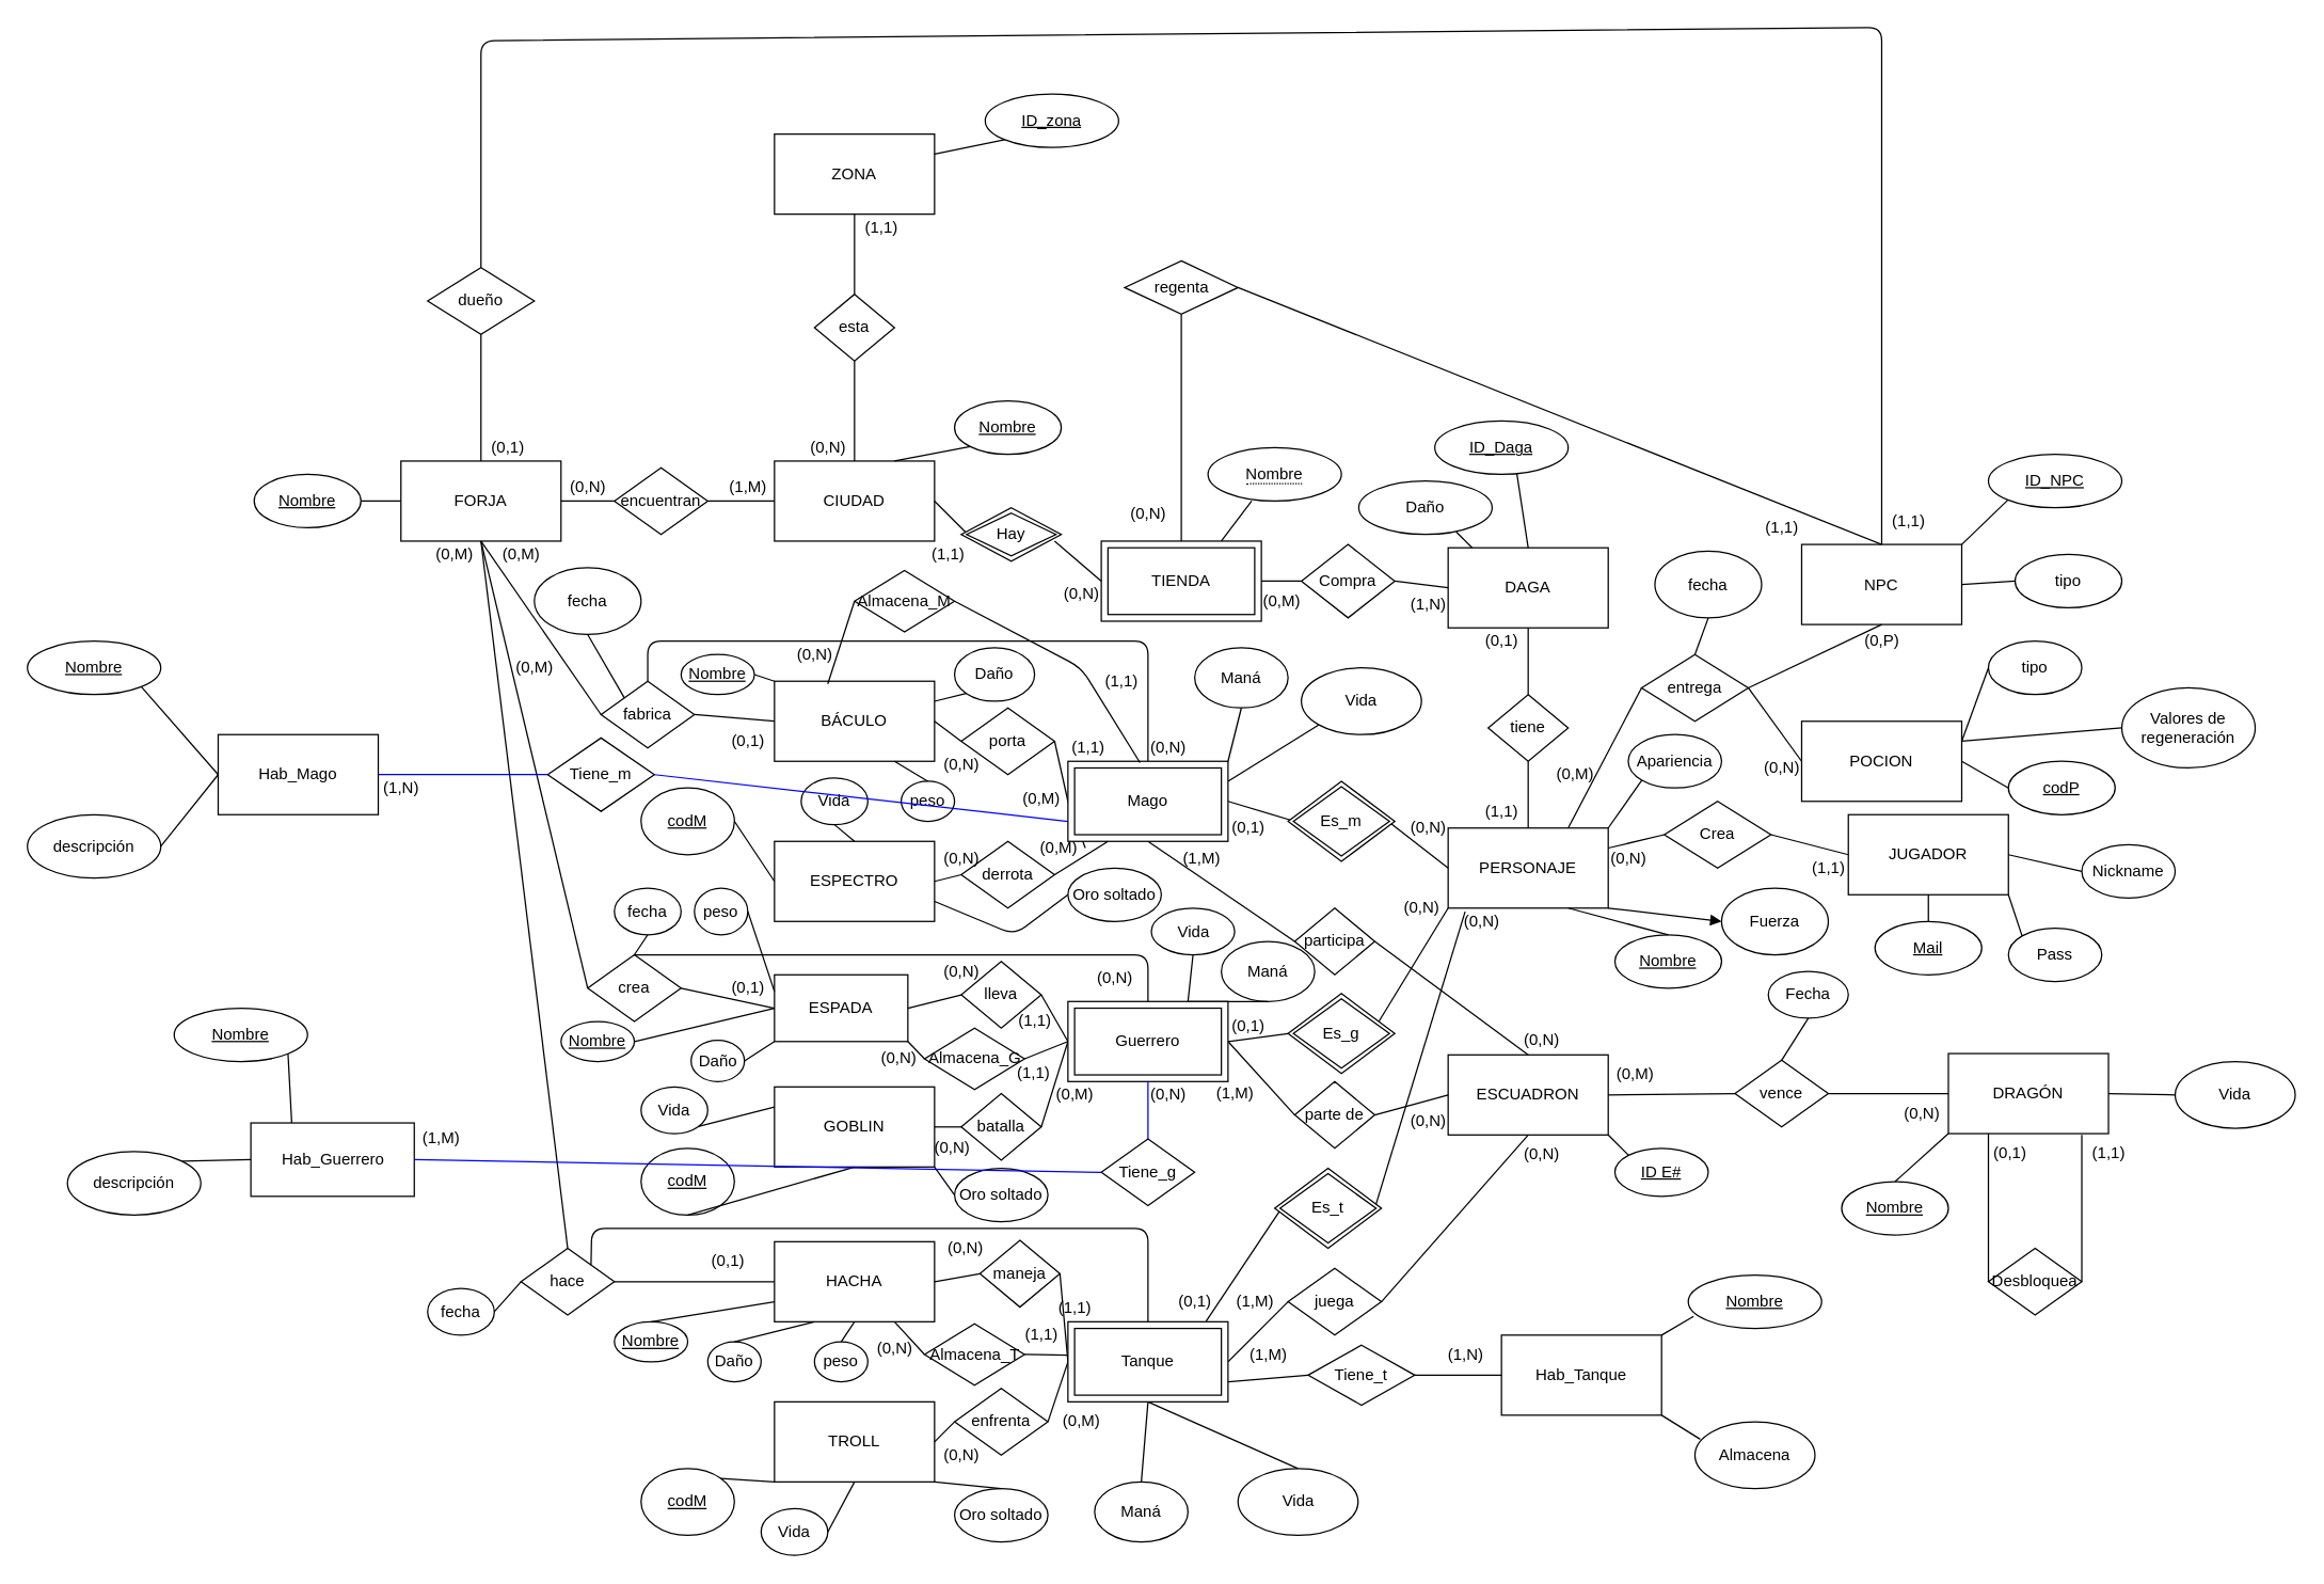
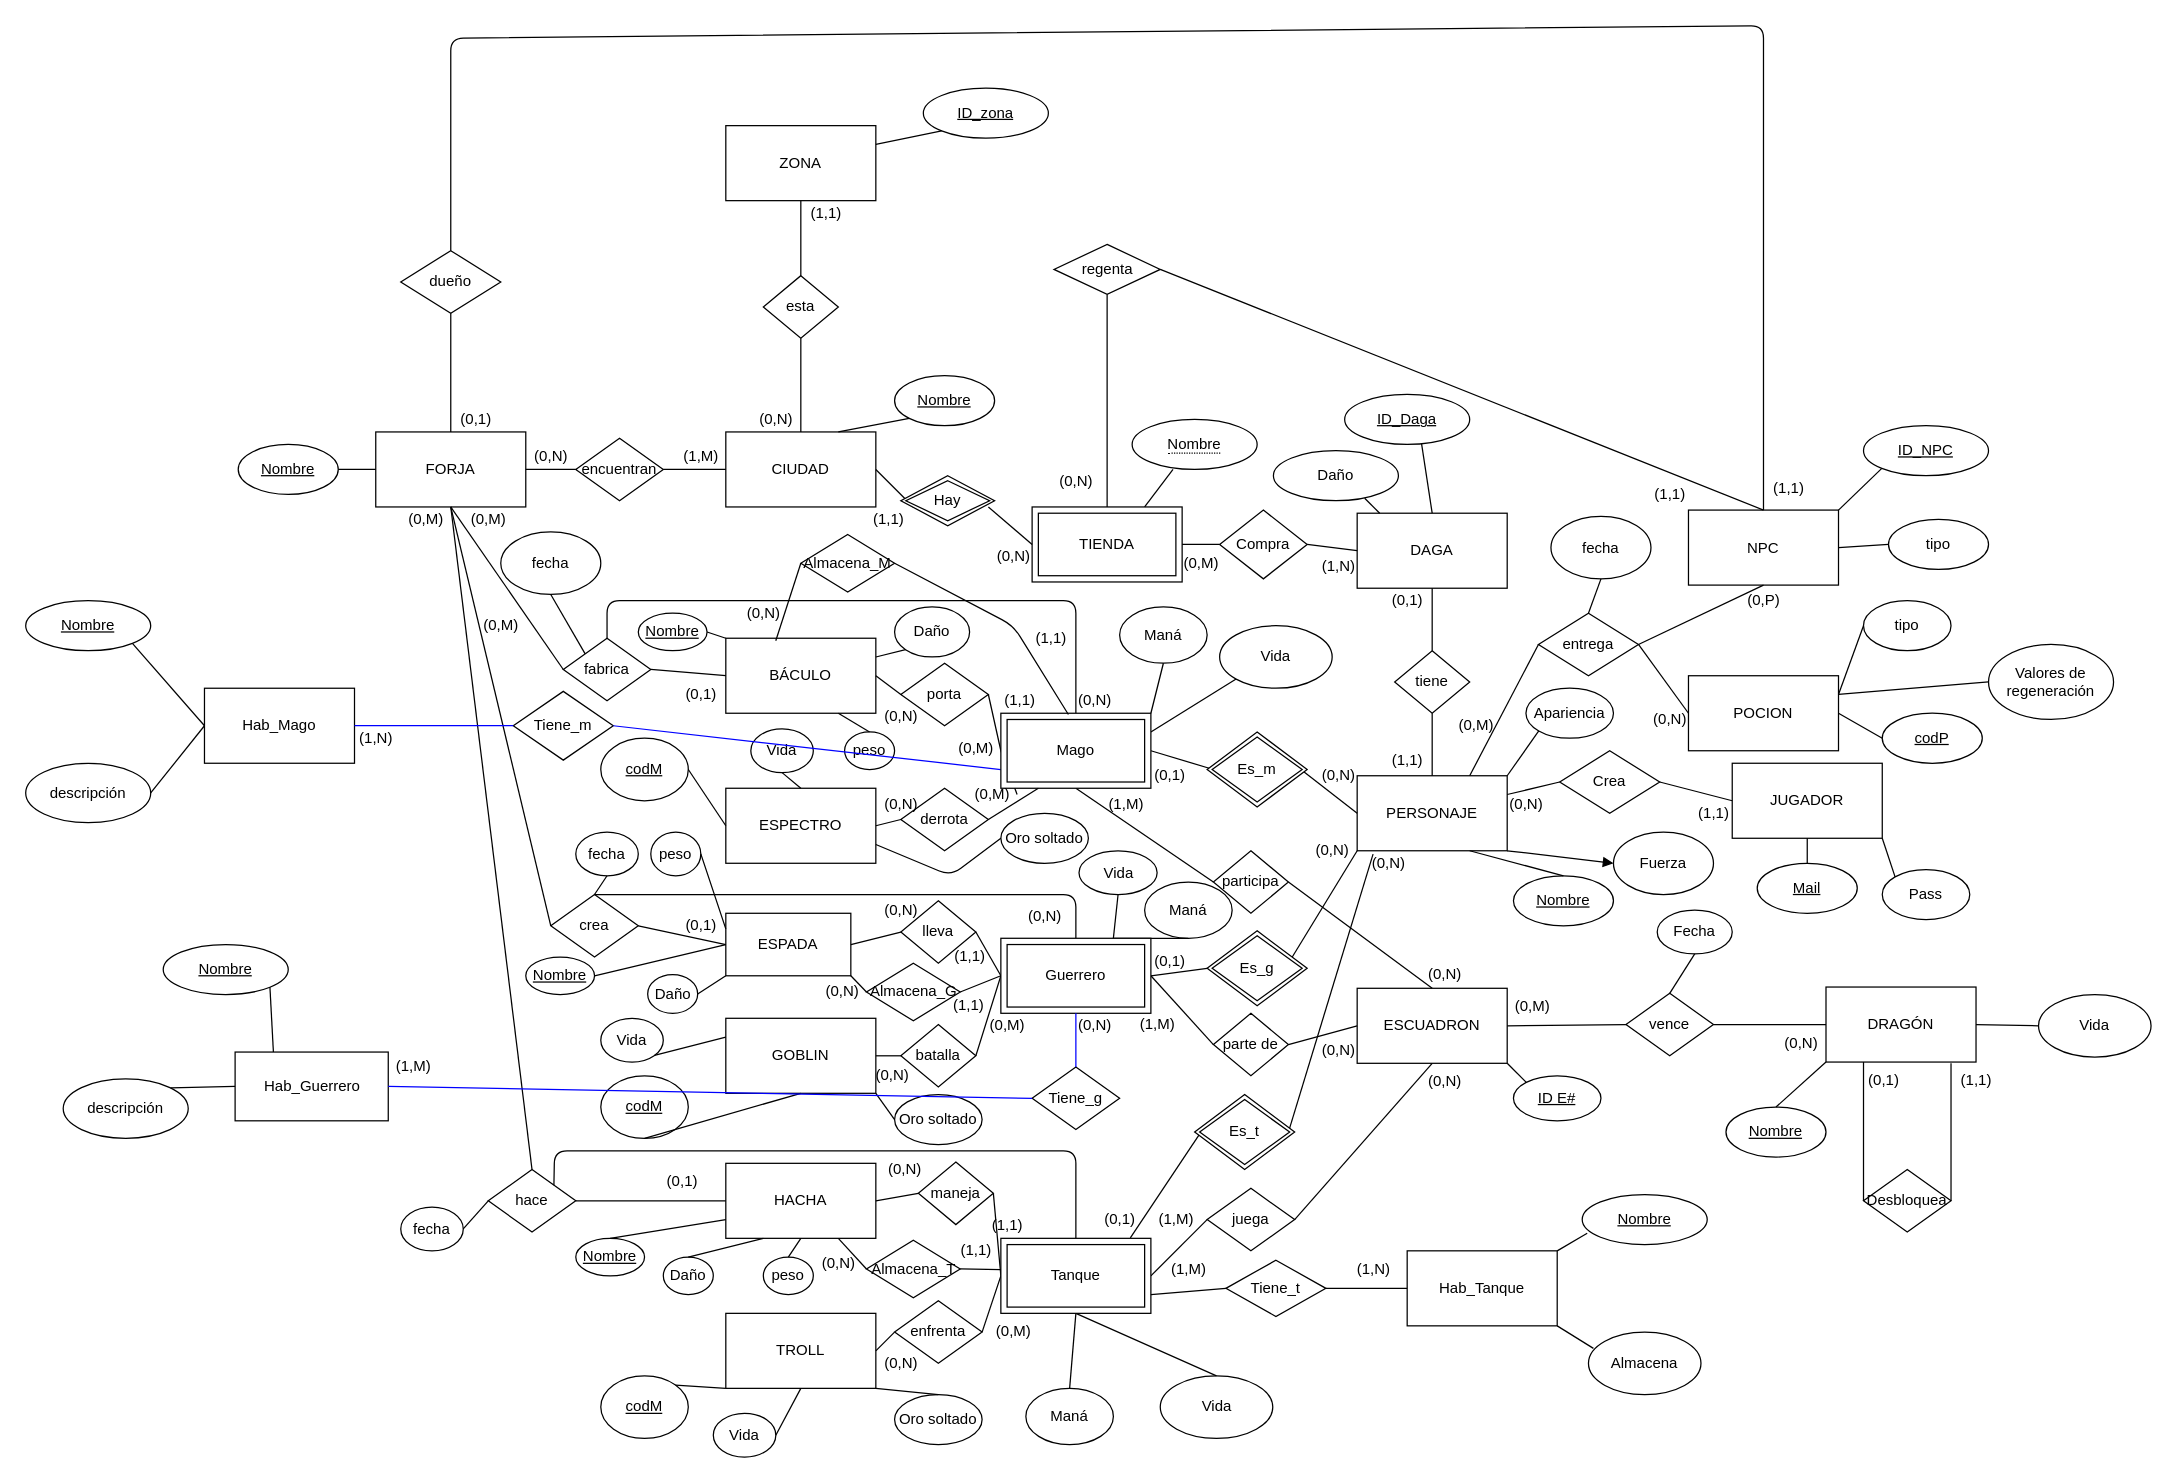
- <mxCell id="204" value="" style="endArrow=none;html=1;entryX=1;entryY=0.5;entryDx=0;entryDy=0;exitX=0;exitY=0.5;exitDx=0;exitDy=0;" parent="1" source="203" target="197" edge="1"><mxGeometry width="50" height="50" relative="1" as="geometry"><mxPoint x="1337" y="635" as="sourcePoint" /><mxPoint x="1395" y="650" as="targetPoint" /></mxGeometry></mxCell>
- <mxCell id="203" value="Nickname" style="ellipse;whiteSpace=wrap;html=1;shadow=0;" parent="1" vertex="1"><mxGeometry x="1560" y="632.5" width="70" height="40" as="geometry" /></mxCell>
